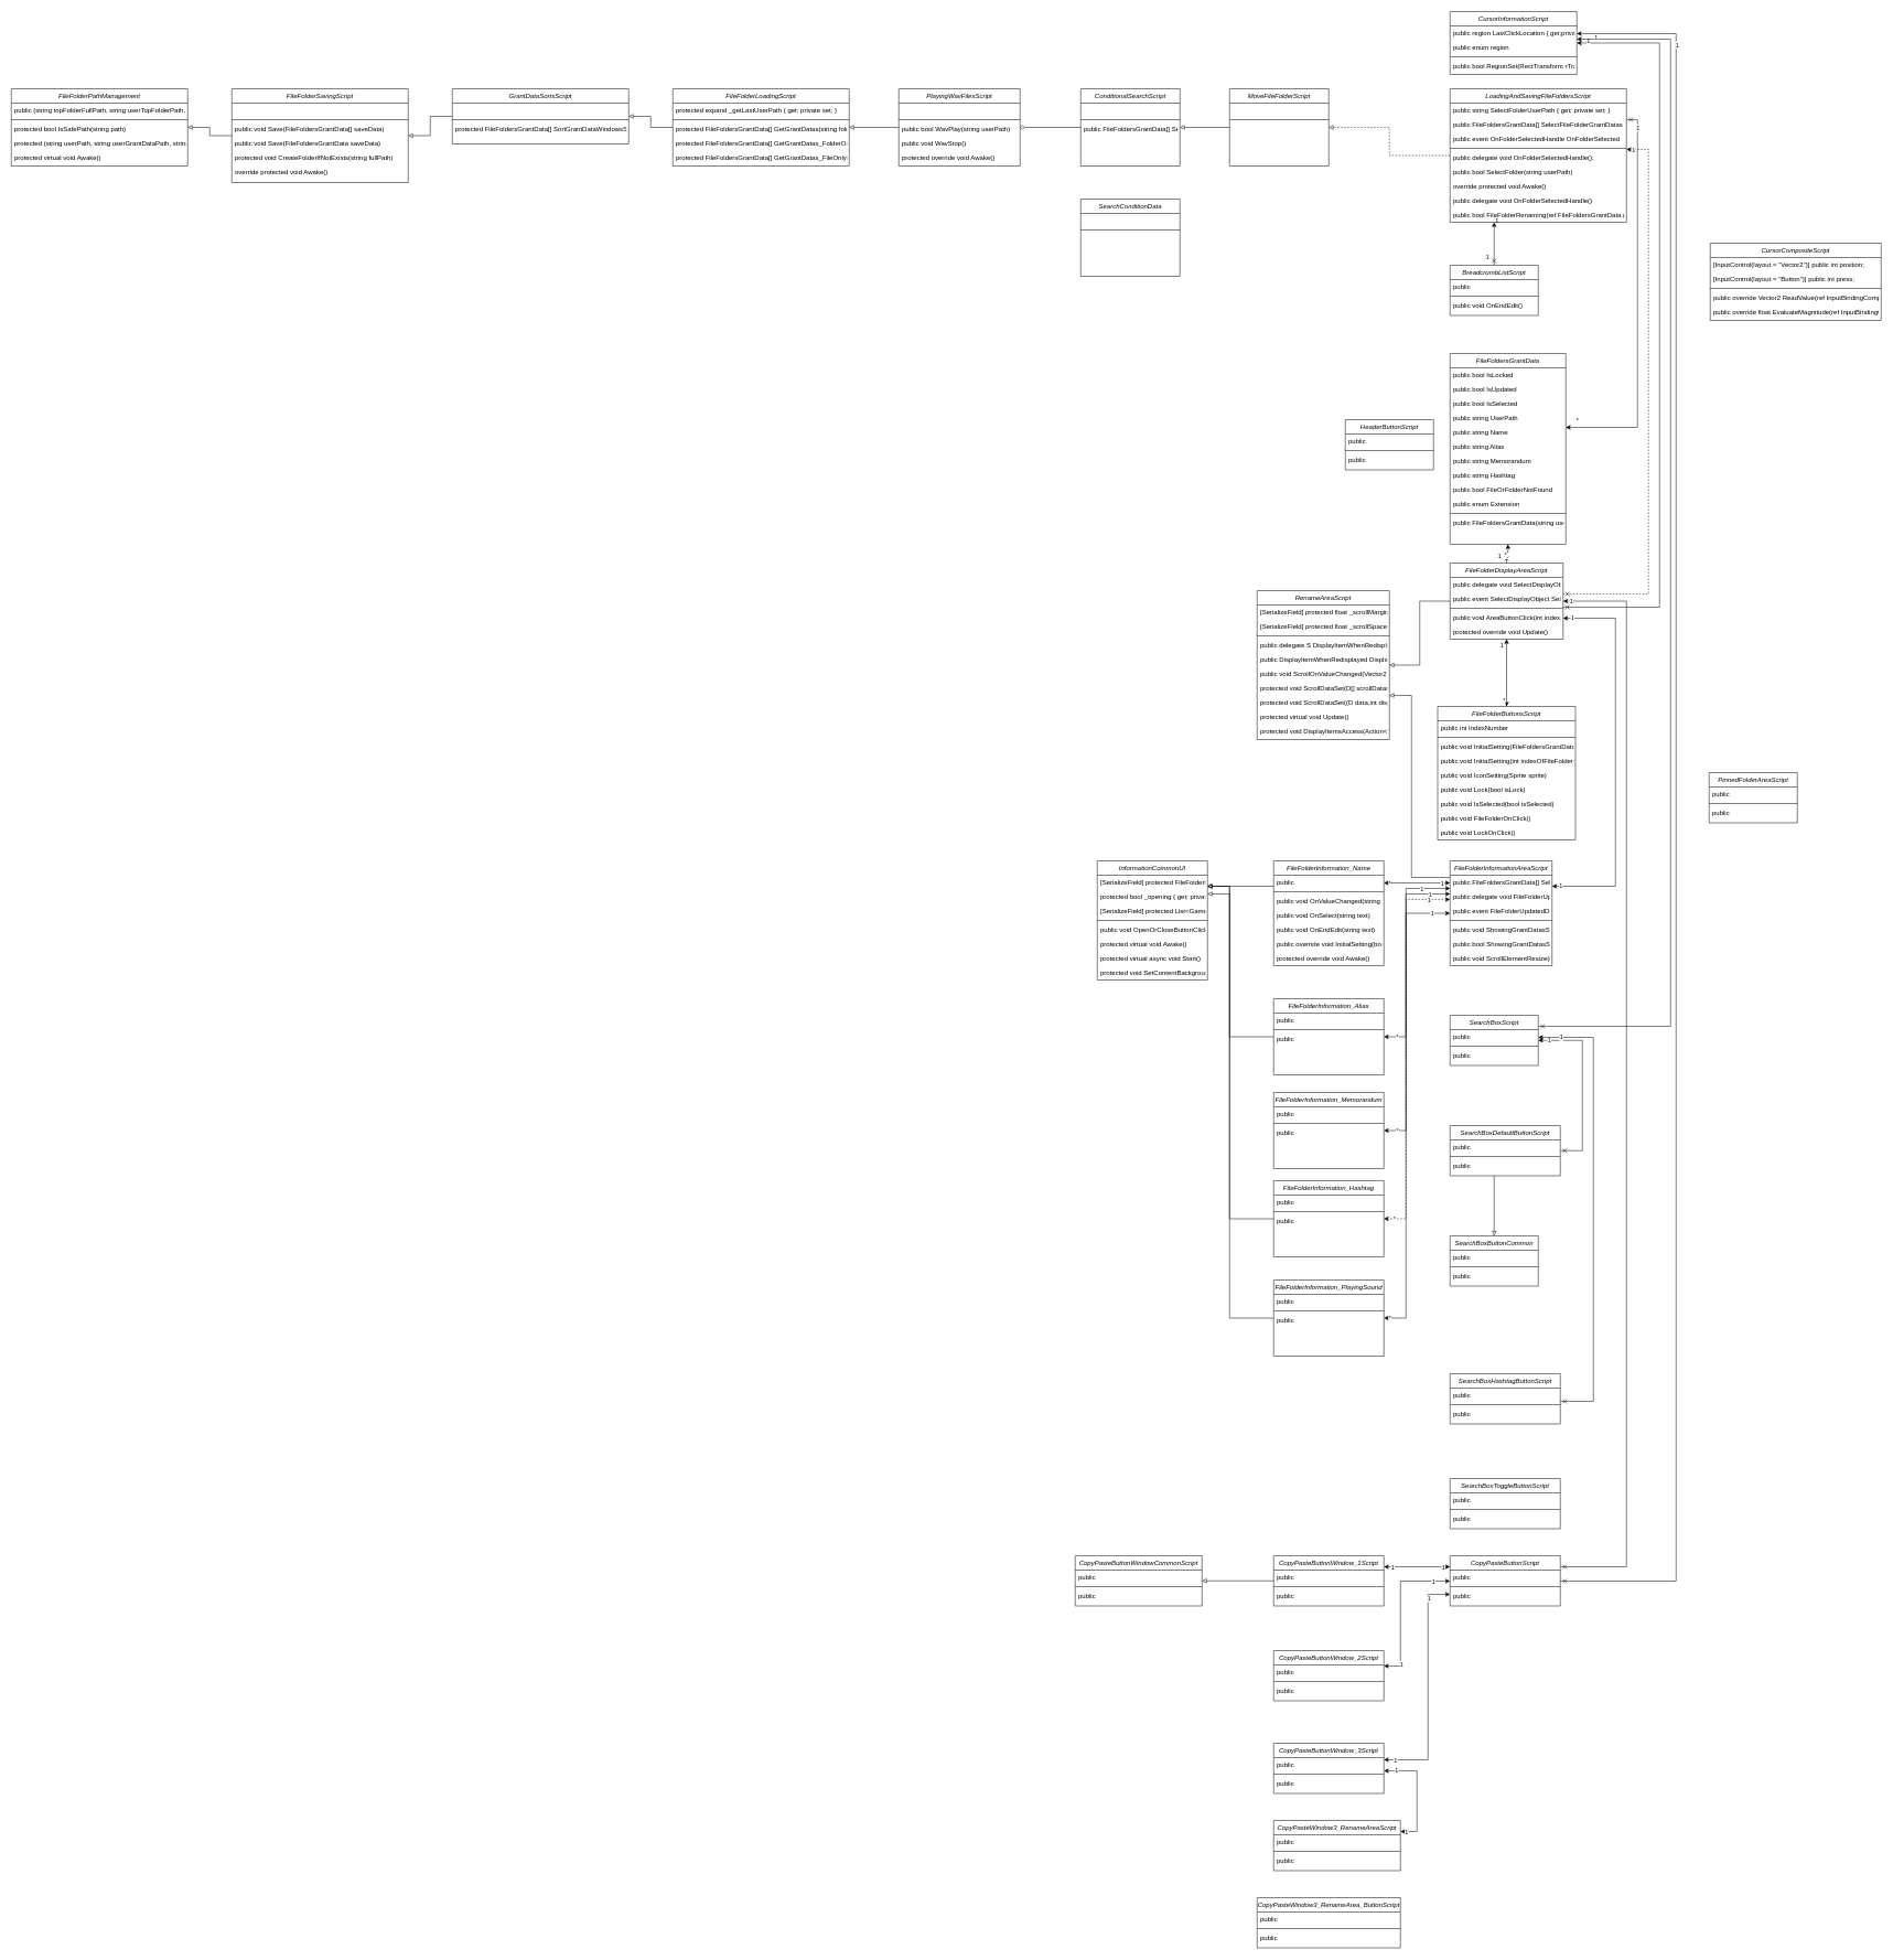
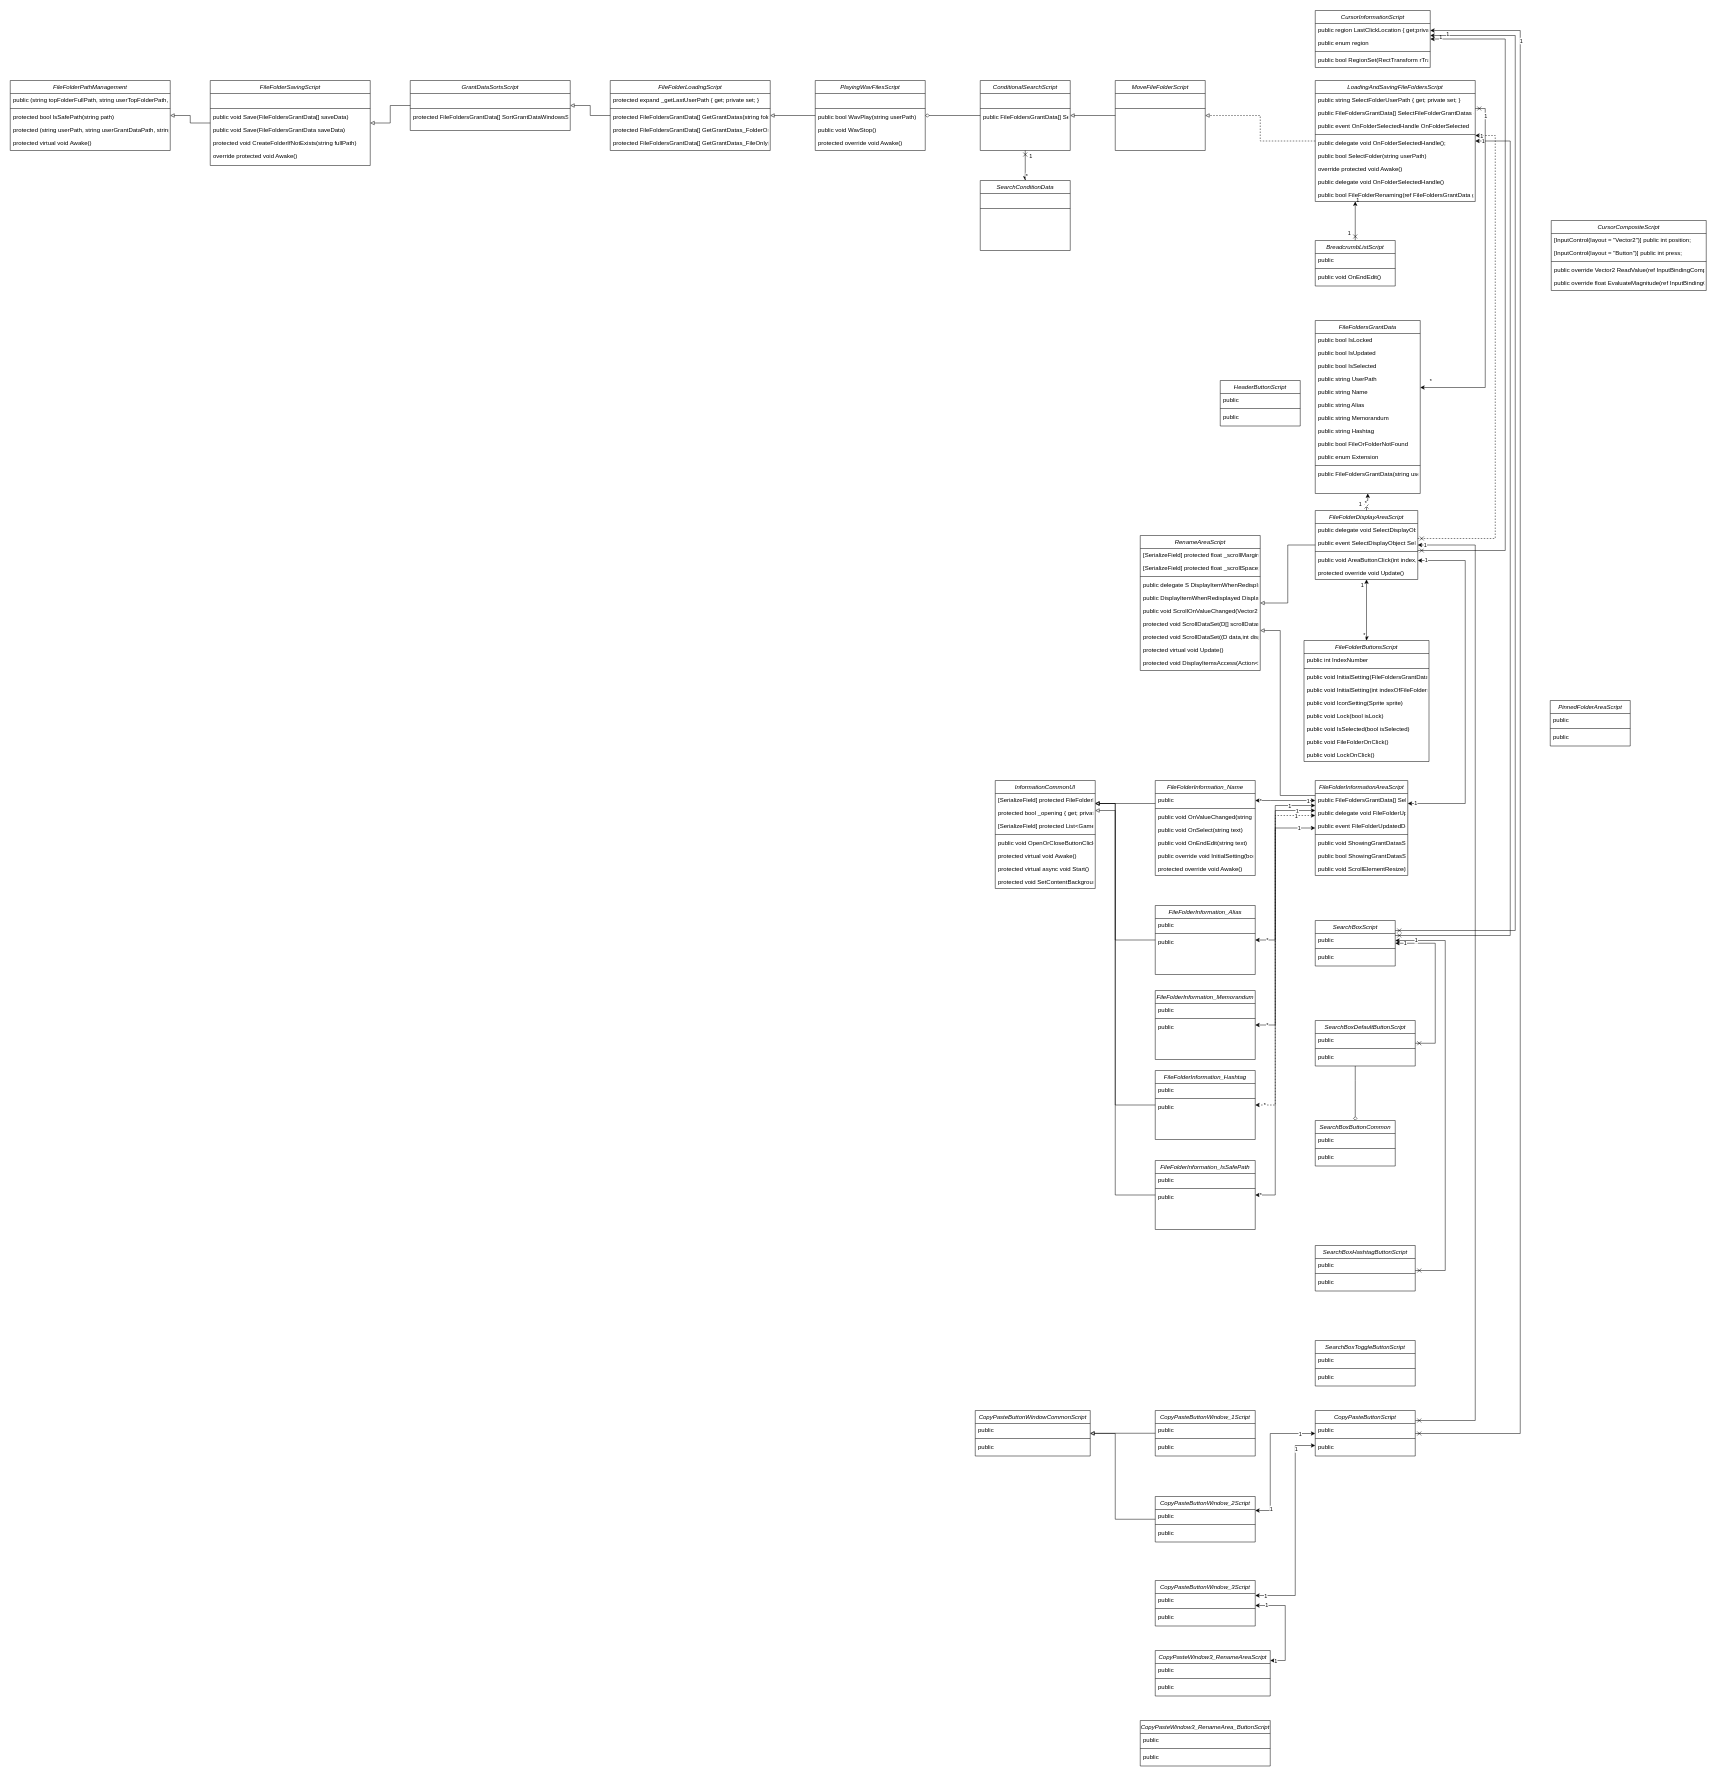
+ <mxCell id="235" style="edgeStyle=orthogonalEdgeStyle;rounded=0;orthogonalLoop=1;jettySize=auto;html=1;startArrow=cross;startFill=0;" parent="1" source="231" target="238" edge="1"><mxGeometry relative="1" as="geometry" /></mxCell>
+ <mxCell id="236" value="1" style="edgeLabel;html=1;align=center;verticalAlign=middle;resizable=0;points=[];" parent="235" vertex="1" connectable="0"><mxGeometry x="-0.256" y="1" relative="1" as="geometry"><mxPoint x="9" y="-11" as="offset" /></mxGeometry></mxCell>
+ <mxCell id="237" value="*" style="edgeLabel;html=1;align=center;verticalAlign=middle;resizable=0;points=[];" parent="235" vertex="1" connectable="0"><mxGeometry x="0.433" y="2" relative="1" as="geometry"><mxPoint y="7" as="offset" /></mxGeometry></mxCell>
+ <mxCell id="54" style="edgeStyle=orthogonalEdgeStyle;rounded=0;orthogonalLoop=1;jettySize=auto;html=1;startArrow=cross;startFill=0;" parent="1" source="56" target="34" edge="1"><mxGeometry relative="1" as="geometry"><Array as="points"><mxPoint x="3020" y="1870" /><mxPoint x="3020" y="281" /></Array></mxGeometry></mxCell>
+ <mxCell id="55" value="1" style="edgeLabel;html=1;align=center;verticalAlign=middle;resizable=0;points=[];" parent="54" vertex="1" connectable="0"><mxGeometry x="0.984" relative="1" as="geometry"><mxPoint as="offset" /></mxGeometry></mxCell>
- <mxCell id="209" style="edgeStyle=orthogonalEdgeStyle;rounded=0;orthogonalLoop=1;jettySize=auto;html=1;endArrow=block;endFill=0;" parent="1" source="210" target="222" edge="1"><mxGeometry relative="1" as="geometry"><Array as="points"><mxPoint x="2710" y="2160" /><mxPoint x="2710" y="2160" /></Array></mxGeometry></mxCell>
+ <mxCell id="209" style="edgeStyle=orthogonalEdgeStyle;rounded=0;orthogonalLoop=1;jettySize=auto;html=1;endArrow=diamond;endFill=0;" parent="1" source="210" target="222" edge="1"><mxGeometry relative="1" as="geometry"><Array as="points"><mxPoint x="2710" y="2160" /><mxPoint x="2710" y="2160" /></Array></mxGeometry></mxCell>
- <mxCell id="161" value="FileFolderInformation_PlayingSound" style="swimlane;fontStyle=2;align=center;verticalAlign=top;childLayout=stackLayout;horizontal=1;startSize=26;horizontalStack=0;resizeParent=1;resizeLast=0;collapsible=1;marginBottom=0;rounded=0;shadow=0;strokeWidth=1;" parent="1" vertex="1"><mxGeometry y="2320" width="200" height="138" as="geometry" x="2310"><mxRectangle x="220" y="120" width="160" height="26" as="alternateBounds" /></mxGeometry></mxCell>
+ <mxCell id="161" value="FileFolderInformation_IsSafePath" style="swimlane;fontStyle=2;align=center;verticalAlign=top;childLayout=stackLayout;horizontal=1;startSize=26;horizontalStack=0;resizeParent=1;resizeLast=0;collapsible=1;marginBottom=0;rounded=0;shadow=0;strokeWidth=1;" parent="1" vertex="1"><mxGeometry y="2320" width="200" height="138" as="geometry" x="2310"><mxRectangle x="220" y="120" width="160" height="26" as="alternateBounds" /></mxGeometry></mxCell>
- <mxCell id="253" style="edgeStyle=orthogonalEdgeStyle;rounded=0;orthogonalLoop=1;jettySize=auto;html=1;startArrow=classic;startFill=1;" parent="1" source="257" target="249" edge="1"><mxGeometry relative="1" as="geometry"><Array as="points"><mxPoint x="2570" y="2840" /><mxPoint x="2570" y="2840" /></Array></mxGeometry></mxCell>
- <mxCell id="254" value="1" style="edgeLabel;html=1;align=center;verticalAlign=middle;resizable=0;points=[];" parent="253" vertex="1" connectable="0"><mxGeometry x="-0.751" y="-1" relative="1" as="geometry"><mxPoint as="offset" /></mxGeometry></mxCell>
- <mxCell id="255" value="1" style="edgeLabel;html=1;align=center;verticalAlign=middle;resizable=0;points=[];" parent="253" vertex="1" connectable="0"><mxGeometry x="0.777" y="-1" relative="1" as="geometry"><mxPoint as="offset" /></mxGeometry></mxCell>
+ <mxCell id="261" style="edgeStyle=orthogonalEdgeStyle;rounded=0;orthogonalLoop=1;jettySize=auto;html=1;endArrow=block;endFill=0;" parent="1" source="262" target="276" edge="1"><mxGeometry relative="1" as="geometry"><Array as="points"><mxPoint x="2230" y="3038" /><mxPoint x="2230" y="2866" /></Array></mxGeometry></mxCell>
